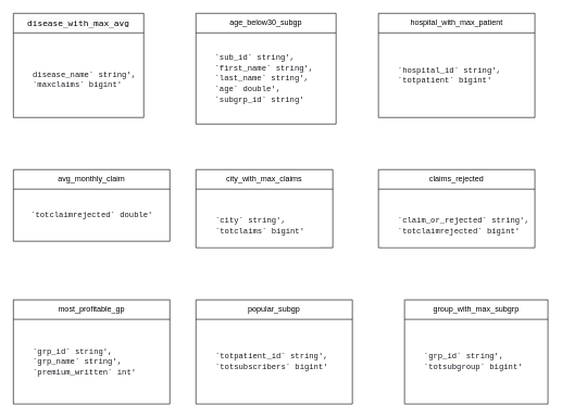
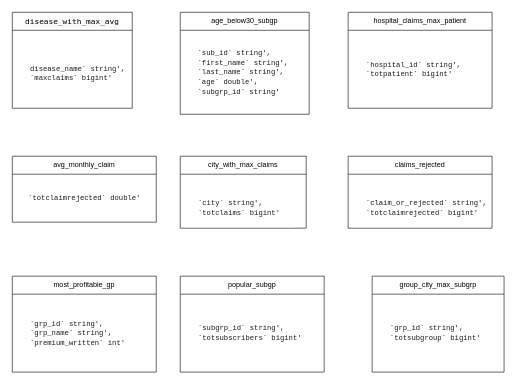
- <mxCell id="18" value="hospital_with_max_patient" style="swimlane;fontStyle=0;childLayout=stackLayout;horizontal=1;startSize=30;horizontalStack=0;resizeParent=1;resizeParentMax=0;resizeLast=0;collapsible=1;marginBottom=0;whiteSpace=wrap;html=1;" parent="1" vertex="1"><mxGeometry x="580" y="20" width="240" height="160" as="geometry" /></mxCell>
+ <mxCell id="18" value="hospital_claims_max_patient" style="swimlane;fontStyle=0;childLayout=stackLayout;horizontal=1;startSize=30;horizontalStack=0;resizeParent=1;resizeParentMax=0;resizeLast=0;collapsible=1;marginBottom=0;whiteSpace=wrap;html=1;" parent="1" vertex="1"><mxGeometry x="580" y="20" width="240" height="160" as="geometry" /></mxCell>
- <mxCell id="14" value="group_with_max_subgrp" style="swimlane;fontStyle=0;childLayout=stackLayout;horizontal=1;startSize=30;horizontalStack=0;resizeParent=1;resizeParentMax=0;resizeLast=0;collapsible=1;marginBottom=0;whiteSpace=wrap;html=1;" parent="1" vertex="1"><mxGeometry x="620" y="460" width="220" height="160" as="geometry" /></mxCell>
+ <mxCell id="14" value="group_city_max_subgrp" style="swimlane;fontStyle=0;childLayout=stackLayout;horizontal=1;startSize=30;horizontalStack=0;resizeParent=1;resizeParentMax=0;resizeLast=0;collapsible=1;marginBottom=0;whiteSpace=wrap;html=1;" parent="1" vertex="1"><mxGeometry x="620" y="460" width="220" height="160" as="geometry" /></mxCell>
- <mxCell id="13" value="&lt;br&gt;&lt;pre style=&quot;font-family: var(--font-family-monospace-yt4nwf, Monaco, Menlo, Consolas, &amp;quot;Courier Prime&amp;quot;, Courier, &amp;quot;Courier New&amp;quot;, monospace); font-size: var(--font-size-body-s-533prh, 12px); background: rgb(255, 255, 255); margin: 0px; overflow: auto; padding: var(--space-scaled-xl-rljqft, 24px) var(--space-xl-5fdwzu, 24px); -webkit-font-smoothing: auto; font-weight: 400; line-height: var(--line-height-body-s-n0pazd, 16px); color: rgb(22, 25, 31); letter-spacing: normal; font-style: normal; font-variant-ligatures: normal; font-variant-caps: normal; orphans: 2; text-align: left; text-indent: 0px; text-transform: none; widows: 2; word-spacing: 0px; -webkit-text-stroke-width: 0px; text-decoration-thickness: initial; text-decoration-style: initial; text-decoration-color: initial;&quot; class=&quot;awsui_root_18wu0_lw6ey_93 awsui_box_18wu0_lw6ey_207 awsui_pre-variant_18wu0_lw6ey_207 awsui_p-xl_18wu0_lw6ey_679 awsui_color-default_18wu0_lw6ey_207 awsui_font-size-body-s_18wu0_lw6ey_351 awsui_font-weight-default_18wu0_lw6ey_263&quot; data-testid=&quot;query-results-text&quot;&gt;`totpatient_id` string', &lt;br&gt;`totsubscribers` bigint'&lt;/pre&gt;&lt;br&gt;" style="text;strokeColor=none;fillColor=none;align=left;verticalAlign=middle;spacingLeft=4;spacingRight=4;overflow=hidden;points=[[0,0.5],[1,0.5]];portConstraint=eastwest;rotatable=0;whiteSpace=wrap;html=1;" parent="12" vertex="1"><mxGeometry y="30" width="240" height="130" as="geometry" /></mxCell>
+ <mxCell id="13" value="&lt;br&gt;&lt;pre style=&quot;font-family: var(--font-family-monospace-yt4nwf, Monaco, Menlo, Consolas, &amp;quot;Courier Prime&amp;quot;, Courier, &amp;quot;Courier New&amp;quot;, monospace); font-size: var(--font-size-body-s-533prh, 12px); background: rgb(255, 255, 255); margin: 0px; overflow: auto; padding: var(--space-scaled-xl-rljqft, 24px) var(--space-xl-5fdwzu, 24px); -webkit-font-smoothing: auto; font-weight: 400; line-height: var(--line-height-body-s-n0pazd, 16px); color: rgb(22, 25, 31); letter-spacing: normal; font-style: normal; font-variant-ligatures: normal; font-variant-caps: normal; orphans: 2; text-align: left; text-indent: 0px; text-transform: none; widows: 2; word-spacing: 0px; -webkit-text-stroke-width: 0px; text-decoration-thickness: initial; text-decoration-style: initial; text-decoration-color: initial;&quot; class=&quot;awsui_root_18wu0_lw6ey_93 awsui_box_18wu0_lw6ey_207 awsui_pre-variant_18wu0_lw6ey_207 awsui_p-xl_18wu0_lw6ey_679 awsui_color-default_18wu0_lw6ey_207 awsui_font-size-body-s_18wu0_lw6ey_351 awsui_font-weight-default_18wu0_lw6ey_263&quot; data-testid=&quot;query-results-text&quot;&gt;`subgrp_id` string', &lt;br&gt;`totsubscribers` bigint'&lt;/pre&gt;&lt;br&gt;" style="text;strokeColor=none;fillColor=none;align=left;verticalAlign=middle;spacingLeft=4;spacingRight=4;overflow=hidden;points=[[0,0.5],[1,0.5]];portConstraint=eastwest;rotatable=0;whiteSpace=wrap;html=1;" parent="12" vertex="1"><mxGeometry y="30" width="240" height="130" as="geometry" /></mxCell>
